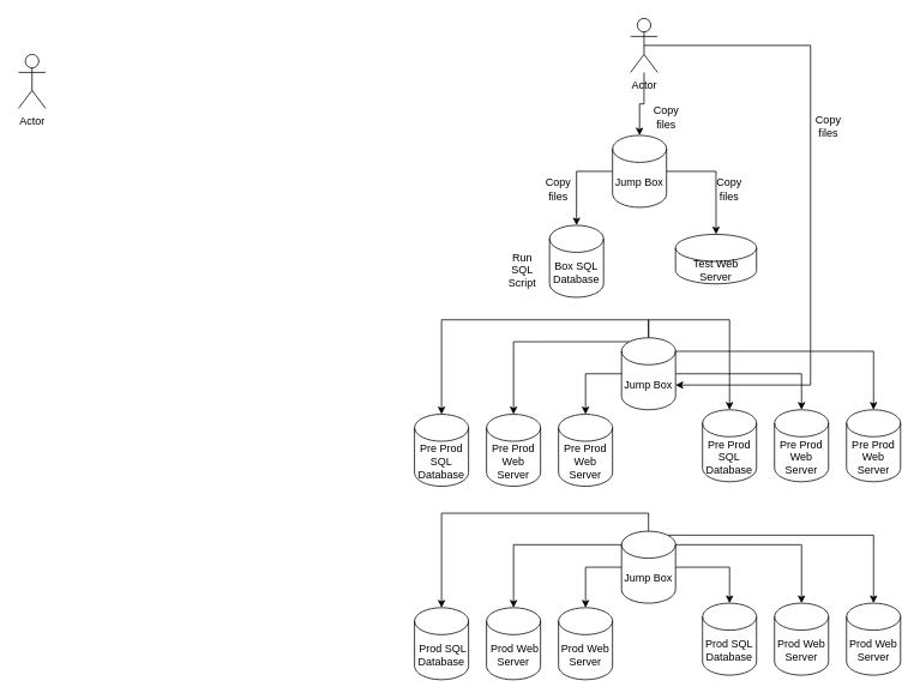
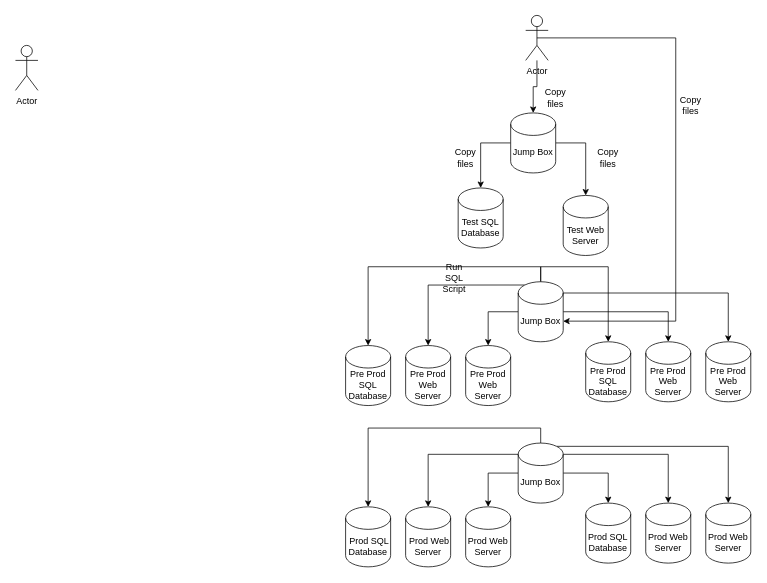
- <mxCell id="7" value="Test Web Server" style="shape=cylinder3;whiteSpace=wrap;html=1;boundedLbl=1;backgroundOutline=1;size=15;" vertex="1" parent="1"><mxGeometry x="750" y="260" width="90" height="55" as="geometry" /></mxCell>
+ <mxCell id="7" value="Test Web Server" style="shape=cylinder3;whiteSpace=wrap;html=1;boundedLbl=1;backgroundOutline=1;size=15;" vertex="1" parent="1"><mxGeometry x="750" y="260" width="60" height="80" as="geometry" /></mxCell>
- <mxCell id="17" value="Run SQL Script" style="text;html=1;strokeColor=none;fillColor=none;align=center;verticalAlign=middle;whiteSpace=wrap;rounded=0;" vertex="1" parent="1"><mxGeometry x="560" y="290" width="40" height="20" as="geometry" /></mxCell>
+ <mxCell id="17" value="Run SQL Script" style="text;html=1;strokeColor=none;fillColor=none;align=center;verticalAlign=middle;whiteSpace=wrap;rounded=0;" vertex="1" parent="1"><mxGeometry x="585" y="360" width="40" height="20" as="geometry" /></mxCell>
- <mxCell id="6" value="Box SQL Database" style="shape=cylinder3;whiteSpace=wrap;html=1;boundedLbl=1;backgroundOutline=1;size=15;" vertex="1" parent="1"><mxGeometry x="610" y="250" width="60" height="80" as="geometry" /></mxCell>
+ <mxCell id="6" value="Test SQL Database" style="shape=cylinder3;whiteSpace=wrap;html=1;boundedLbl=1;backgroundOutline=1;size=15;" vertex="1" parent="1"><mxGeometry x="610" y="250" width="60" height="80" as="geometry" /></mxCell>
